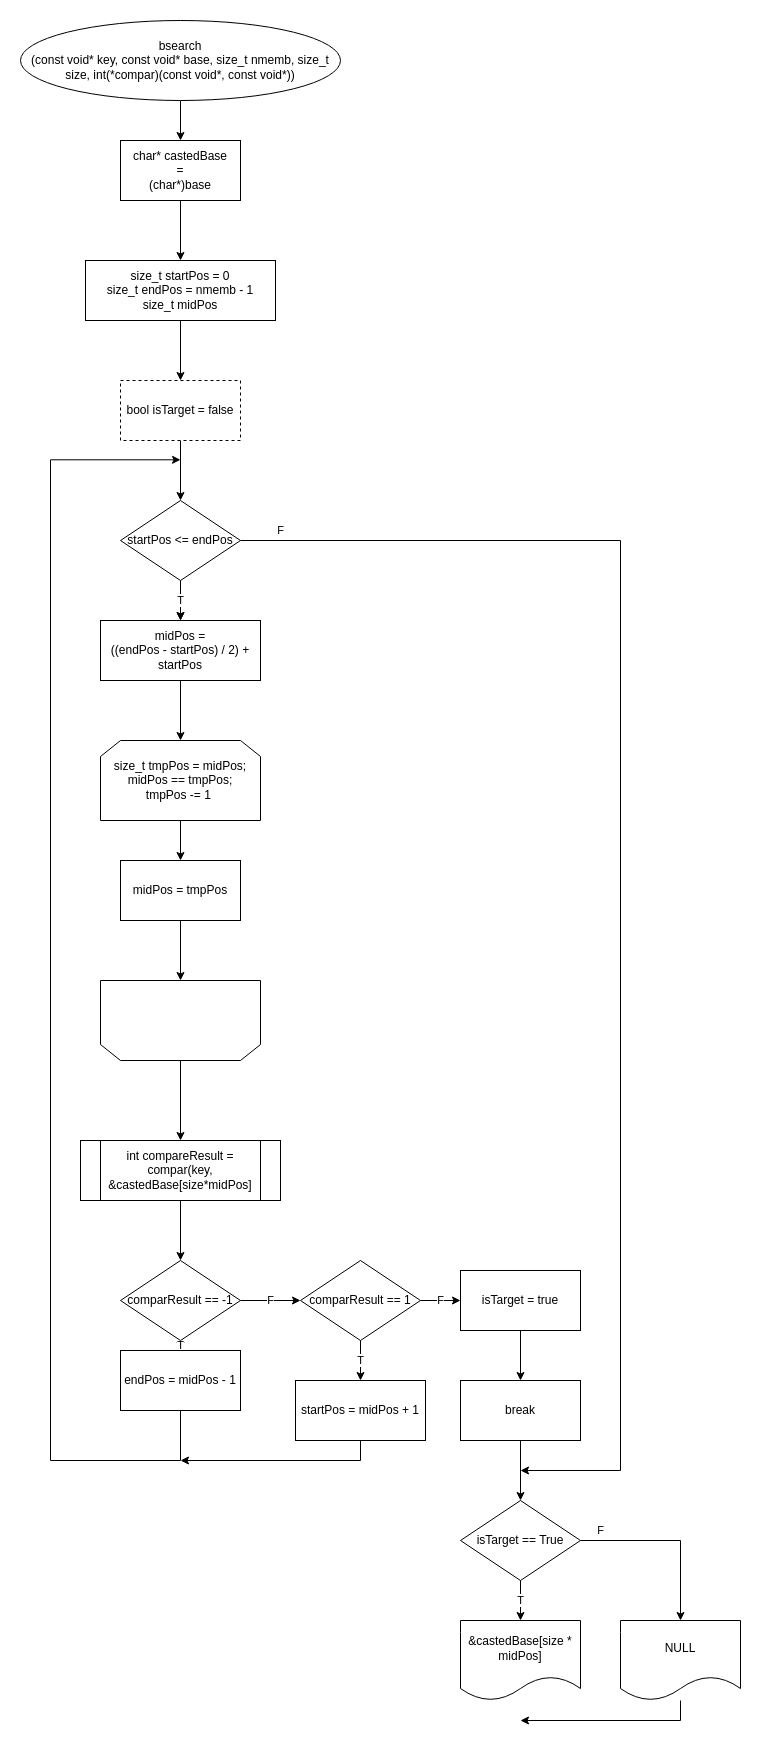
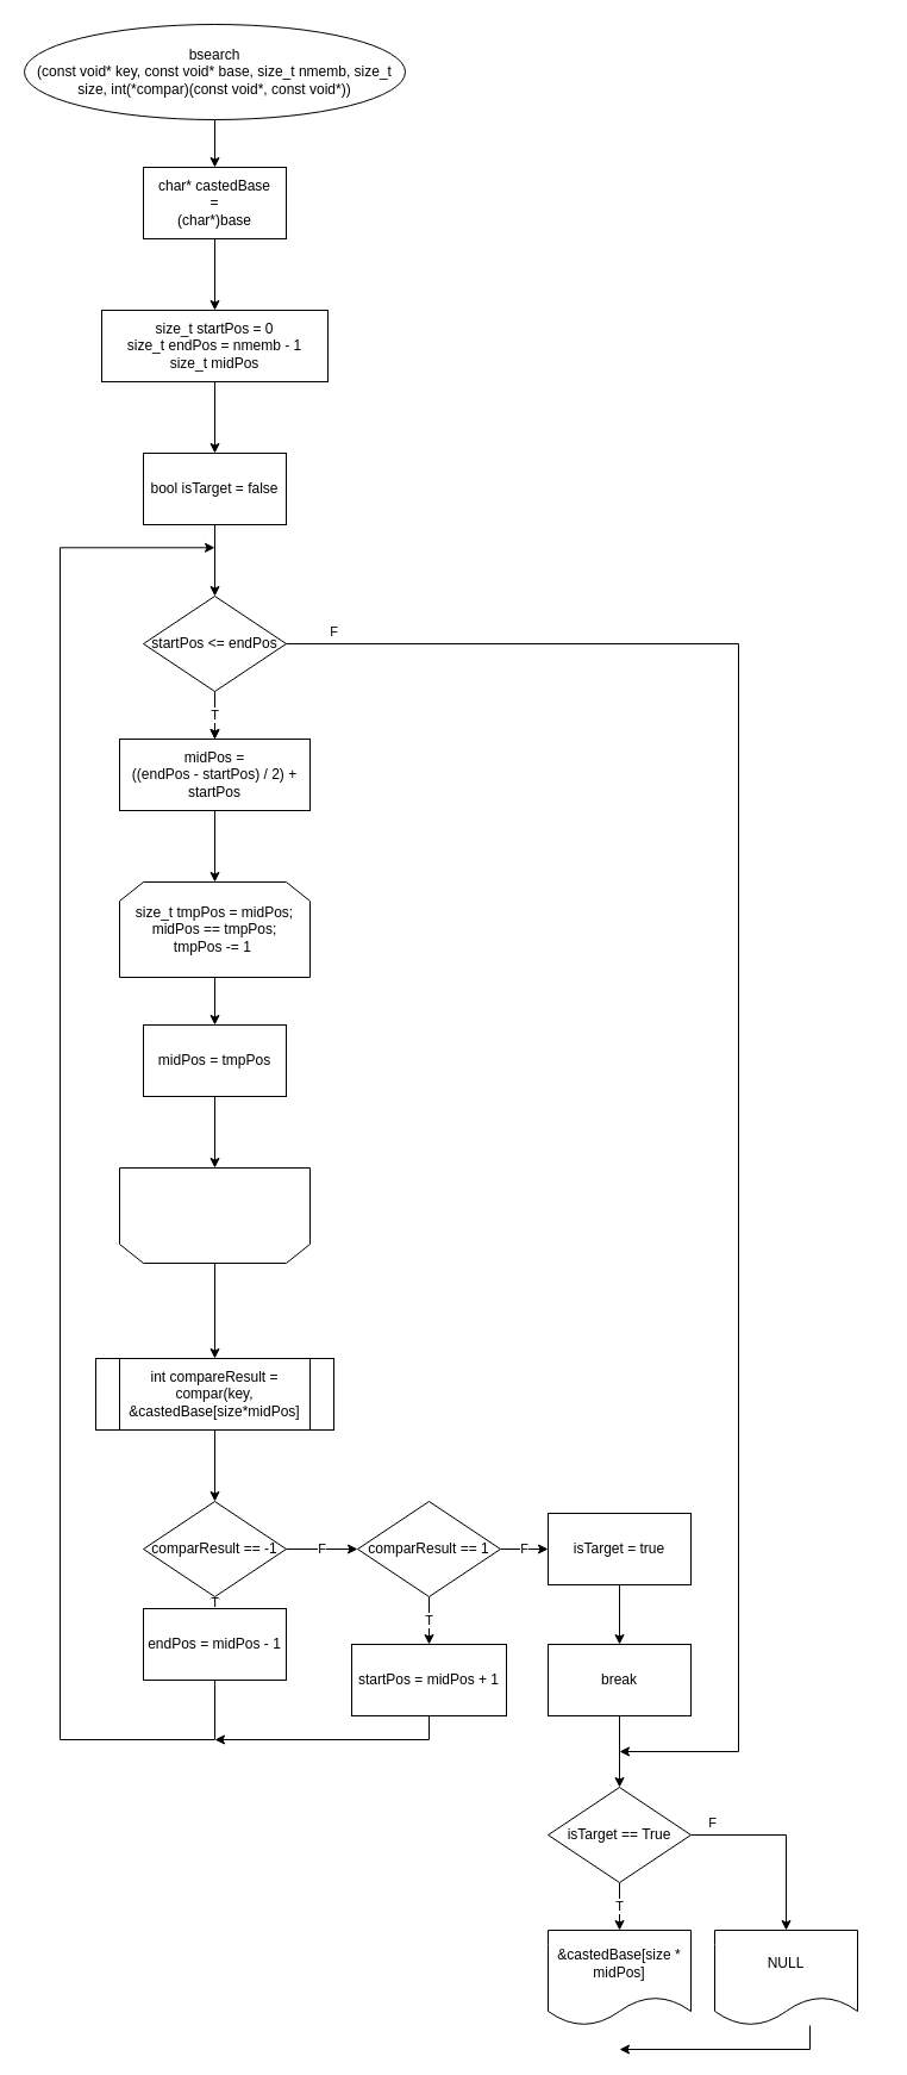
- <mxCell id="9" value="bool isTarget = false" style="rounded=0;whiteSpace=wrap;html=1;dashed=1;" vertex="1" parent="1"><mxGeometry x="120" y="380" width="120" height="60" as="geometry" /></mxCell>
+ <mxCell id="9" value="bool isTarget = false" style="rounded=0;whiteSpace=wrap;html=1;" vertex="1" parent="1"><mxGeometry x="120" y="380" width="120" height="60" as="geometry" /></mxCell>
- <mxCell id="43" value="NULL" style="shape=document;whiteSpace=wrap;html=1;boundedLbl=1;" vertex="1" parent="1"><mxGeometry x="620" y="1620" width="120" height="80" as="geometry" /></mxCell>
+ <mxCell id="43" value="NULL" style="shape=document;whiteSpace=wrap;html=1;boundedLbl=1;" vertex="1" parent="1"><mxGeometry x="600" y="1620" width="120" height="80" as="geometry" /></mxCell>
